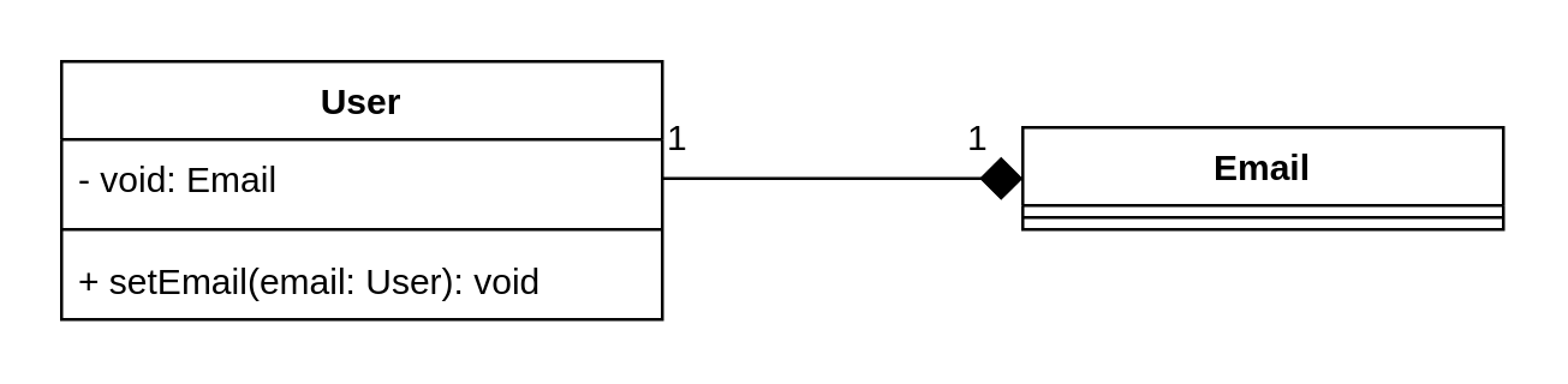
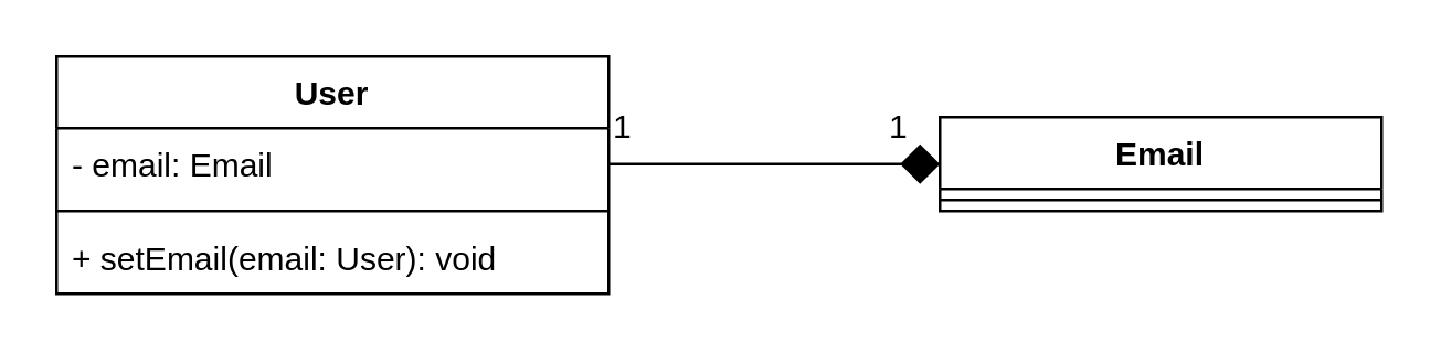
- <mxCell id="3" value="- void: Email" style="text;strokeColor=none;fillColor=none;align=left;verticalAlign=top;spacingLeft=4;spacingRight=4;overflow=hidden;rotatable=0;points=[[0,0.5],[1,0.5]];portConstraint=eastwest;" parent="2" vertex="1"><mxGeometry y="26" width="200" height="26" as="geometry" /></mxCell>
+ <mxCell id="3" value="- email: Email" style="text;strokeColor=none;fillColor=none;align=left;verticalAlign=top;spacingLeft=4;spacingRight=4;overflow=hidden;rotatable=0;points=[[0,0.5],[1,0.5]];portConstraint=eastwest;" parent="2" vertex="1"><mxGeometry y="26" width="200" height="26" as="geometry" /></mxCell>
